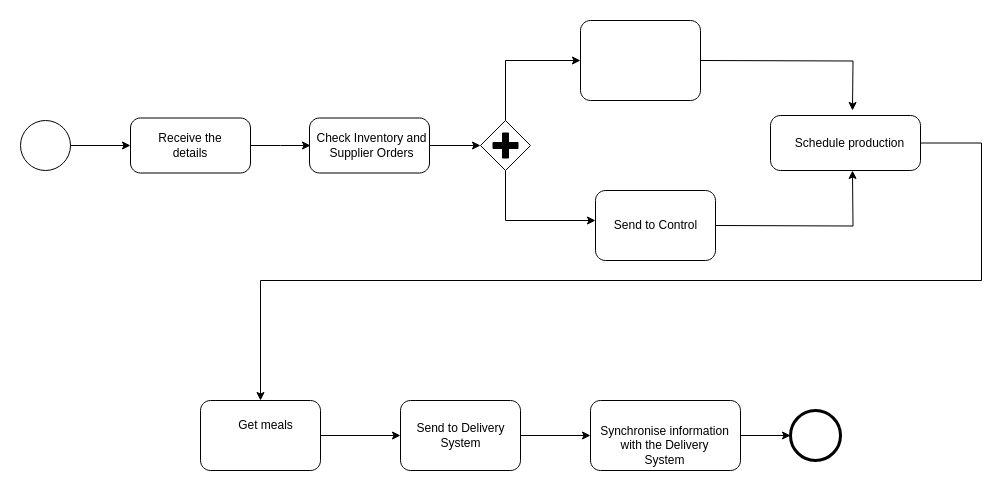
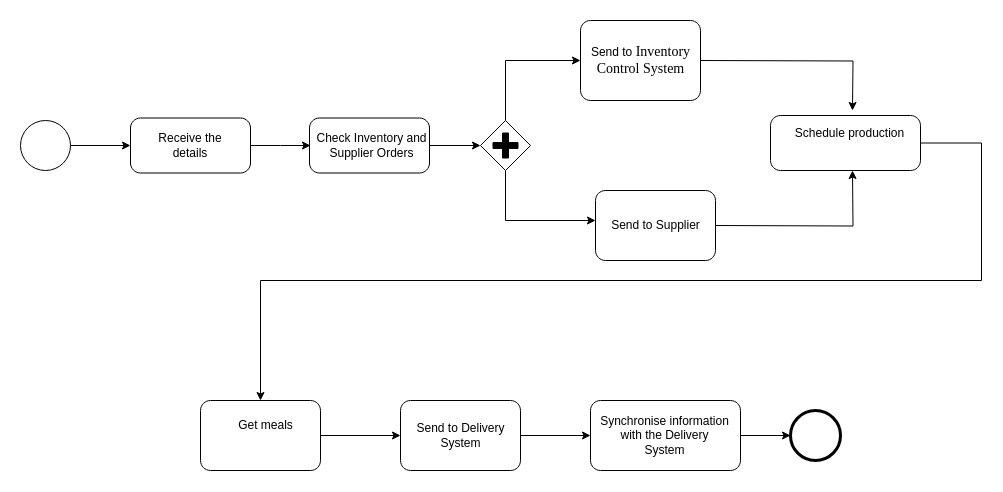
+ <mxCell id="15" value="Send to&amp;nbsp;&lt;span style=&quot;font-family: Calibri; font-size: 10.5pt; background-color: initial;&quot;&gt;Inventory Control System&lt;/span&gt;" style="text;html=1;align=center;verticalAlign=middle;whiteSpace=wrap;rounded=0;" parent="13" vertex="1"><mxGeometry x="2.5" y="18.18" width="115" height="43.64" as="geometry" /></mxCell>
- <mxCell id="21" value="&lt;p class=&quot;MsoNormal&quot;&gt;Schedule production&lt;/p&gt;" style="text;html=1;align=center;verticalAlign=middle;whiteSpace=wrap;rounded=0;" parent="20" vertex="1"><mxGeometry x="18.75" y="12.5" width="121.25" height="30" as="geometry" /></mxCell>
+ <mxCell id="21" value="&lt;p class=&quot;MsoNormal&quot;&gt;Schedule production&lt;/p&gt;" style="text;html=1;align=center;verticalAlign=middle;whiteSpace=wrap;rounded=0;" parent="20" vertex="1"><mxGeometry x="18.75" y="2.5" width="121.25" height="30" as="geometry" /></mxCell>
- <mxCell id="17" value="Send to Control" style="text;html=1;align=center;verticalAlign=middle;whiteSpace=wrap;rounded=0;" parent="16" vertex="1"><mxGeometry x="7.5" y="15.91" width="105" height="38.18" as="geometry" /></mxCell>
+ <mxCell id="17" value="Send to Supplier" style="text;html=1;align=center;verticalAlign=middle;whiteSpace=wrap;rounded=0;" parent="16" vertex="1"><mxGeometry x="7.5" y="15.91" width="105" height="38.18" as="geometry" /></mxCell>
- <mxCell id="30" value="Synchronise information with the Delivery System" style="text;html=1;align=center;verticalAlign=middle;whiteSpace=wrap;rounded=0;" parent="29" vertex="1"><mxGeometry x="9.375" y="25.91" width="131.25" height="38.18" as="geometry" /></mxCell>
+ <mxCell id="30" value="Synchronise information with the Delivery System" style="text;html=1;align=center;verticalAlign=middle;whiteSpace=wrap;rounded=0;" parent="29" vertex="1"><mxGeometry x="9.375" y="15.91" width="131.25" height="38.18" as="geometry" /></mxCell>
